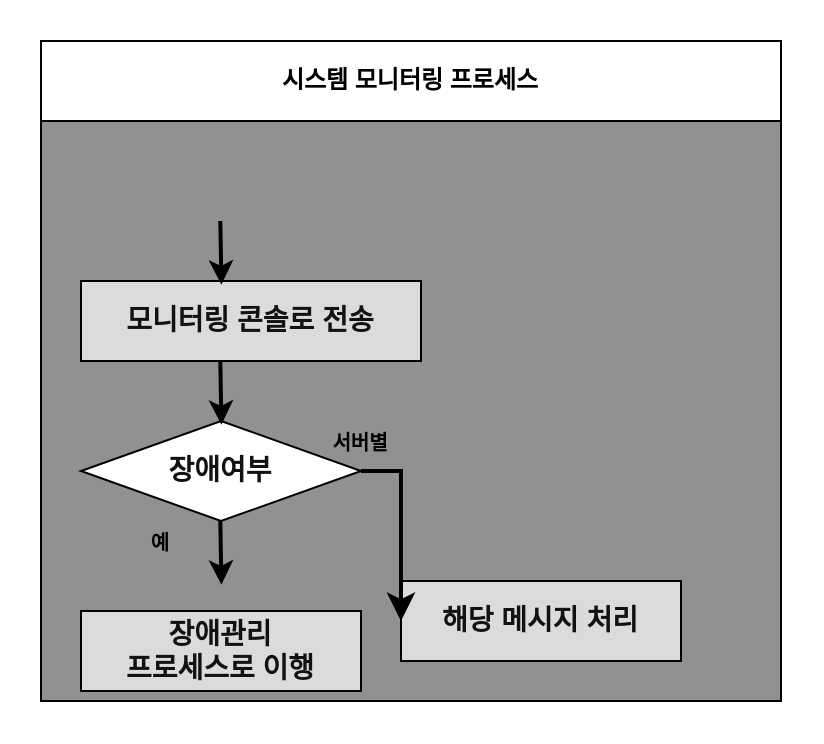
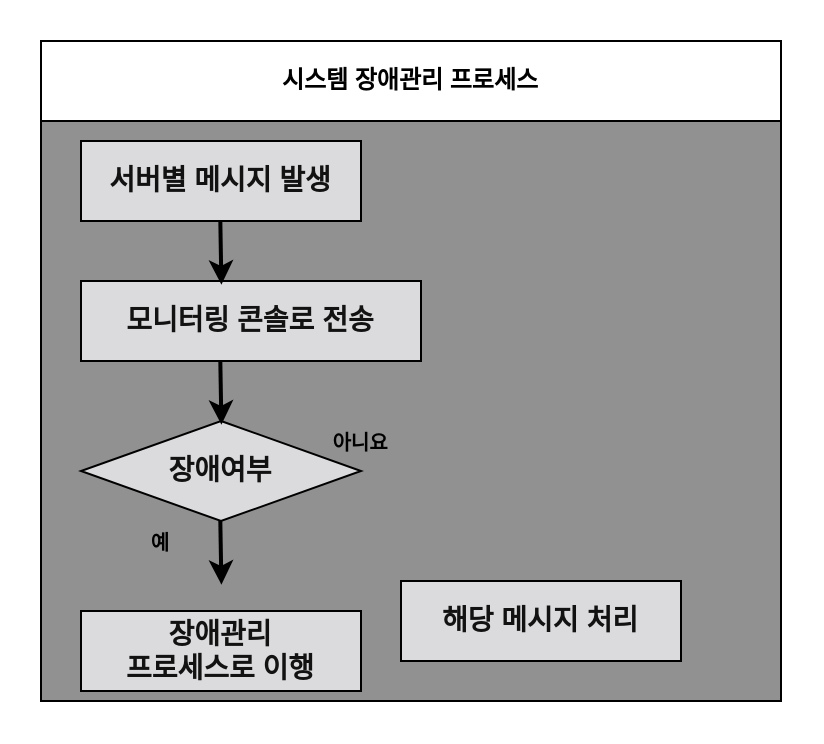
- <mxCell id="2" value="시스템 모니터링 프로세스" style="swimlane;whiteSpace=wrap;html=1;swimlaneFillColor=#919191;startSize=40;" parent="1" vertex="1"><mxGeometry x="20" y="20" width="370" height="330" as="geometry" /></mxCell>
+ <mxCell id="2" value="시스템 장애관리 프로세스" style="swimlane;whiteSpace=wrap;html=1;swimlaneFillColor=#919191;startSize=40;" parent="1" vertex="1"><mxGeometry x="20" y="20" width="370" height="330" as="geometry" /></mxCell>
+ <mxCell id="3" value="&lt;b&gt;&lt;font color=&quot;#121212&quot; style=&quot;font-size: 14px;&quot;&gt;서버별 메시지 발생&lt;/font&gt;&lt;/b&gt;" style="rounded=0;whiteSpace=wrap;html=1;strokeColor=#000000;fillColor=#dbdadc;" parent="2" vertex="1"><mxGeometry x="20" y="50" width="140" height="40" as="geometry" /></mxCell>
- <mxCell id="13" value="&lt;b&gt;&lt;font style=&quot;font-size: 10px;&quot;&gt;서버별&lt;/font&gt;&lt;/b&gt;" style="text;html=1;align=center;verticalAlign=middle;whiteSpace=wrap;rounded=0;" parent="2" vertex="1"><mxGeometry x="130" y="186" width="60" height="30" as="geometry" /></mxCell>
+ <mxCell id="13" value="&lt;b&gt;&lt;font style=&quot;font-size: 10px;&quot;&gt;아니요&lt;/font&gt;&lt;/b&gt;" style="text;html=1;align=center;verticalAlign=middle;whiteSpace=wrap;rounded=0;" parent="2" vertex="1"><mxGeometry x="130" y="186" width="60" height="30" as="geometry" /></mxCell>
- <mxCell id="6" value="&lt;b&gt;&lt;font style=&quot;font-size: 14px;&quot; color=&quot;#121212&quot;&gt;장애여부&lt;/font&gt;&lt;/b&gt;" style="rhombus;whiteSpace=wrap;html=1;fillColor=#ffffff;" parent="2" vertex="1"><mxGeometry x="20" y="190" width="140" height="50" as="geometry" /></mxCell>
+ <mxCell id="6" value="&lt;b&gt;&lt;font style=&quot;font-size: 14px;&quot; color=&quot;#121212&quot;&gt;장애여부&lt;/font&gt;&lt;/b&gt;" style="rhombus;whiteSpace=wrap;html=1;fillColor=#dbdadc;" parent="2" vertex="1"><mxGeometry x="20" y="190" width="140" height="50" as="geometry" /></mxCell>
- <mxCell id="8" value="" style="edgeStyle=elbowEdgeStyle;elbow=horizontal;endArrow=classic;html=1;curved=0;rounded=0;endSize=8;startSize=8;strokeWidth=2;entryX=0;entryY=0.5;entryDx=0;entryDy=0;exitX=1;exitY=0.5;exitDx=0;exitDy=0;" parent="2" source="6" target="7" edge="1"><mxGeometry width="50" height="50" relative="1" as="geometry"><mxPoint x="160" y="220" as="sourcePoint" /><mxPoint x="230" y="210" as="targetPoint" /><Array as="points"><mxPoint x="180" y="270" /></Array></mxGeometry></mxCell>
